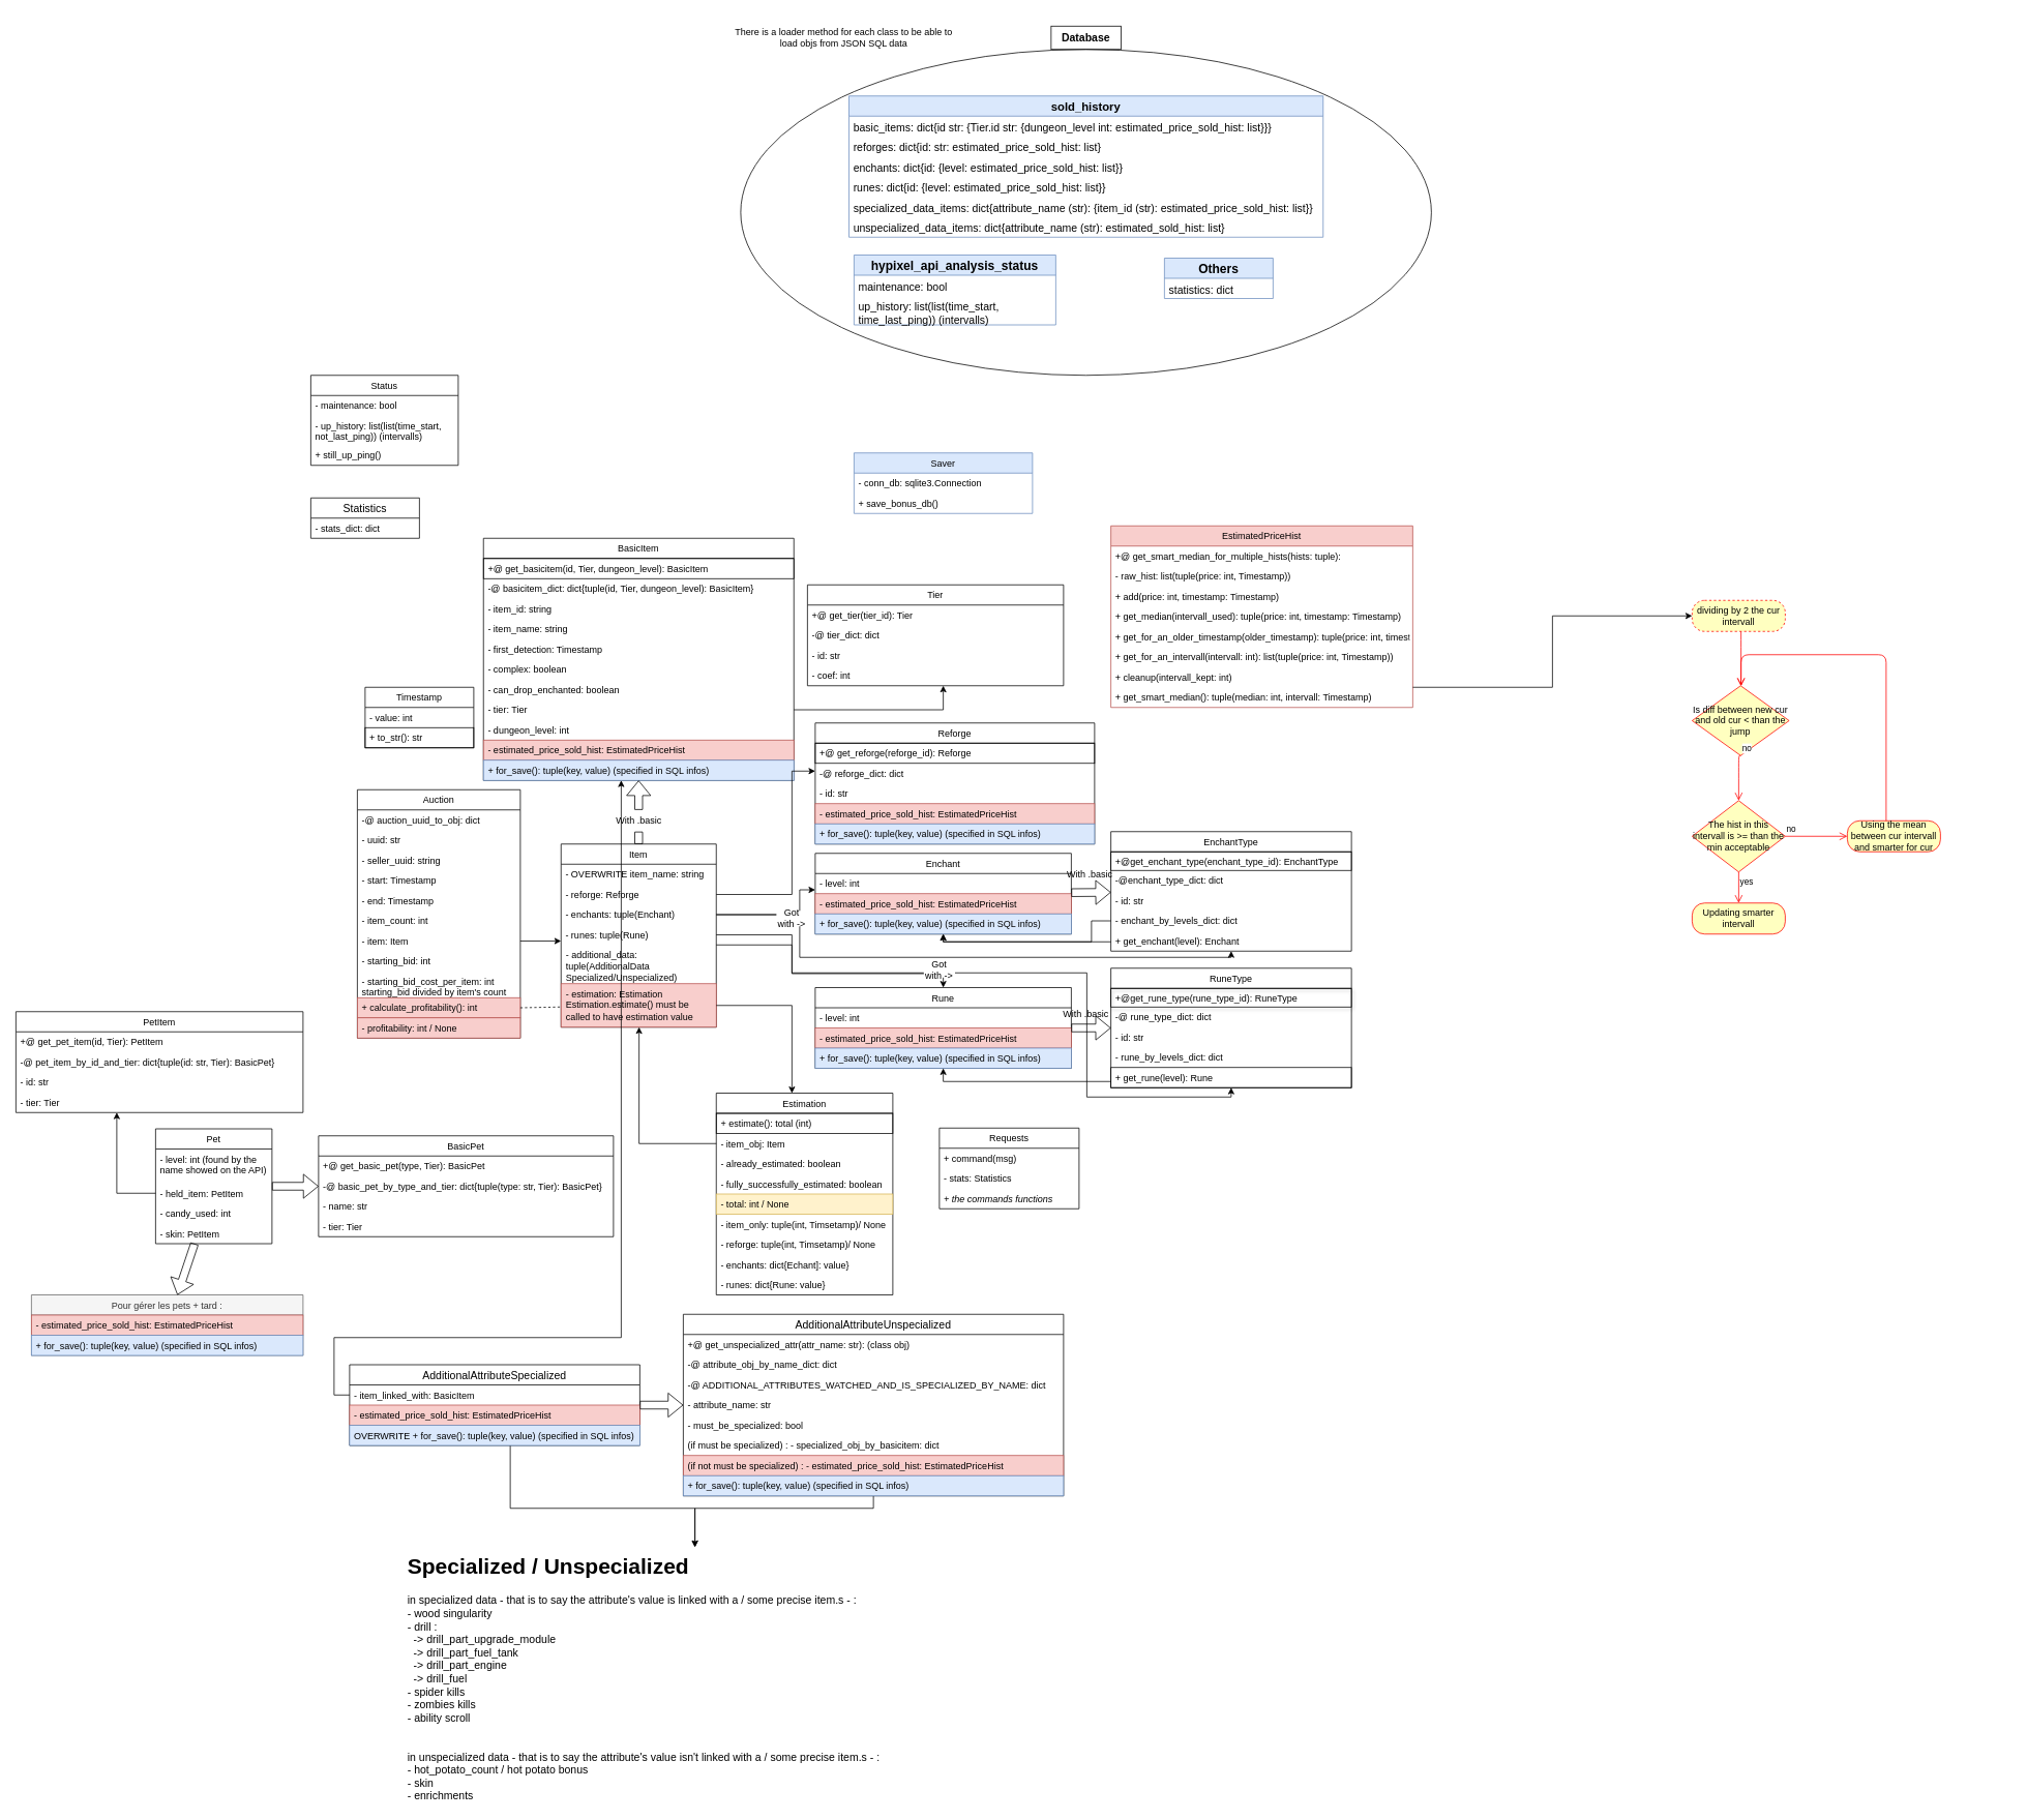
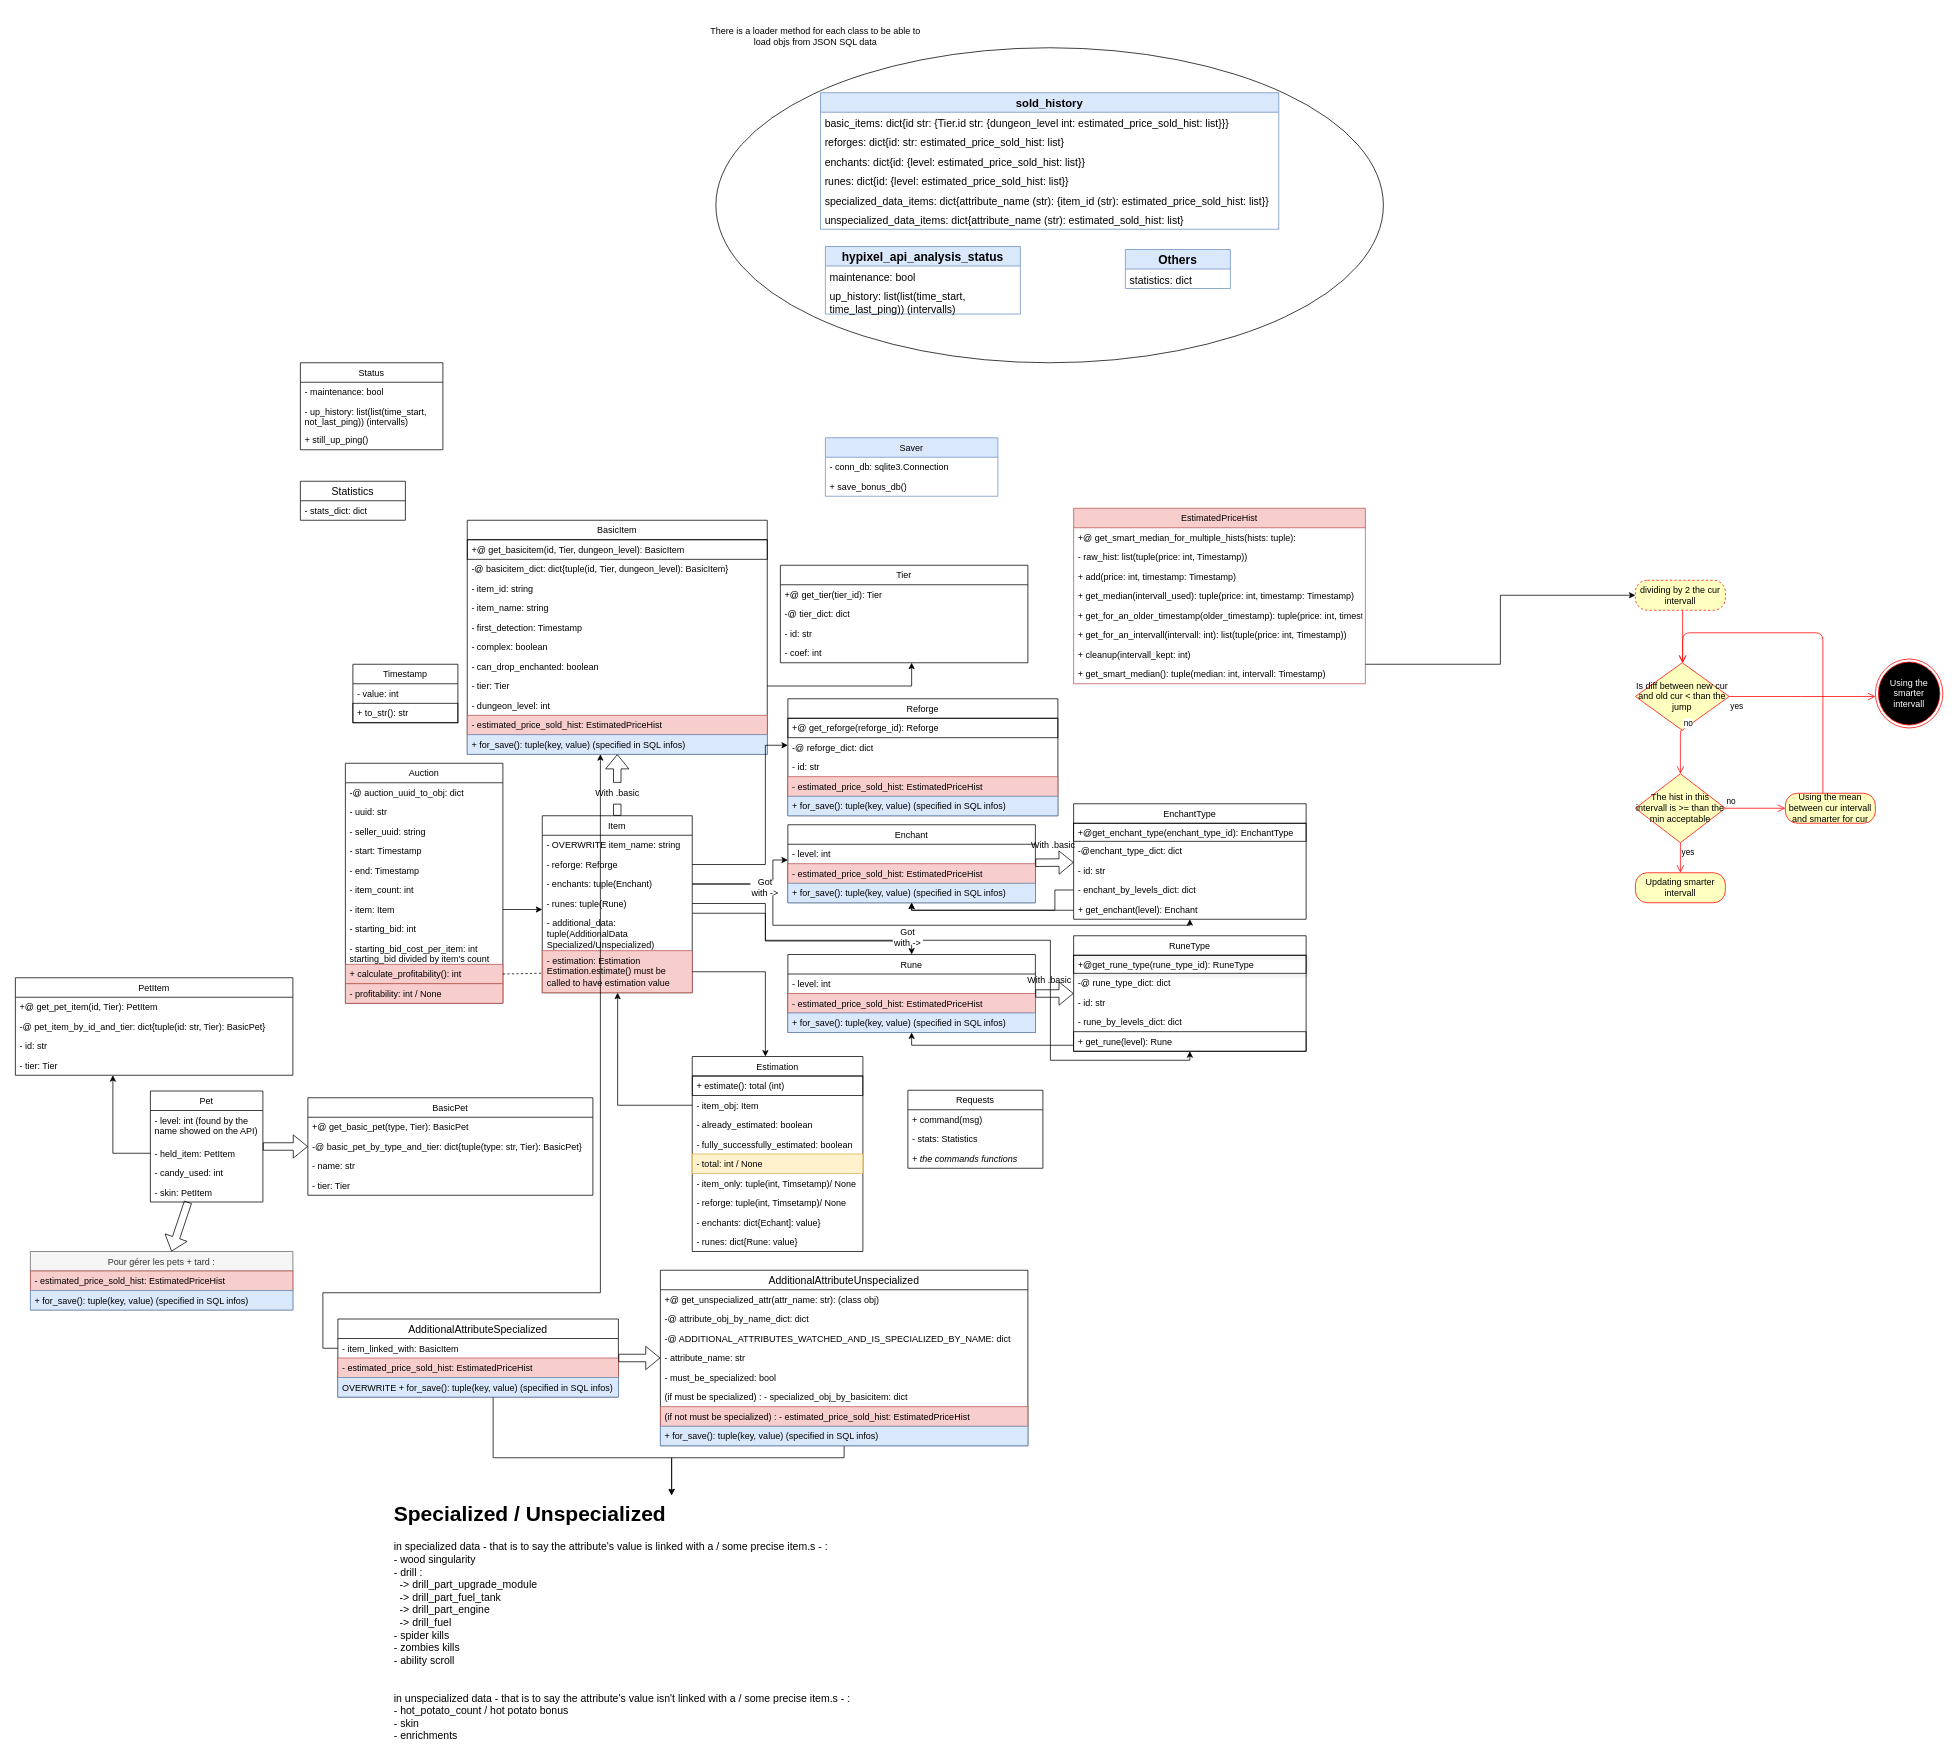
- <mxCell id="112" value="Database" style="text;html=1;align=center;verticalAlign=middle;whiteSpace=wrap;rounded=0;glass=0;sketch=0;fontSize=14;strokeColor=#000000;fontStyle=1" parent="1" vertex="1"><mxGeometry x="1354" y="33" width="90" height="30" as="geometry" /></mxCell>
+ <mxCell id="188" value="&lt;font color=&quot;#ffffff&quot;&gt;Using the smarter intervall&lt;/font&gt;" style="ellipse;html=1;shape=endState;fillColor=#000000;strokeColor=#ff0000;whiteSpace=wrap;" parent="1" vertex="1"><mxGeometry x="2500" y="878" width="90" height="92" as="geometry" /></mxCell>
+ <mxCell id="187" value="yes" style="edgeStyle=orthogonalEdgeStyle;html=1;align=left;verticalAlign=top;endArrow=open;endSize=8;strokeColor=#ff0000;exitX=1;exitY=0.5;exitDx=0;exitDy=0;" parent="1" source="185" target="188" edge="1"><mxGeometry x="-1" relative="1" as="geometry"><mxPoint x="2600" y="1089" as="targetPoint" /><mxPoint x="2495" y="1014.5" as="sourcePoint" /><Array as="points"><mxPoint x="2390" y="928" /><mxPoint x="2390" y="928" /></Array><mxPoint as="offset" /></mxGeometry></mxCell>
